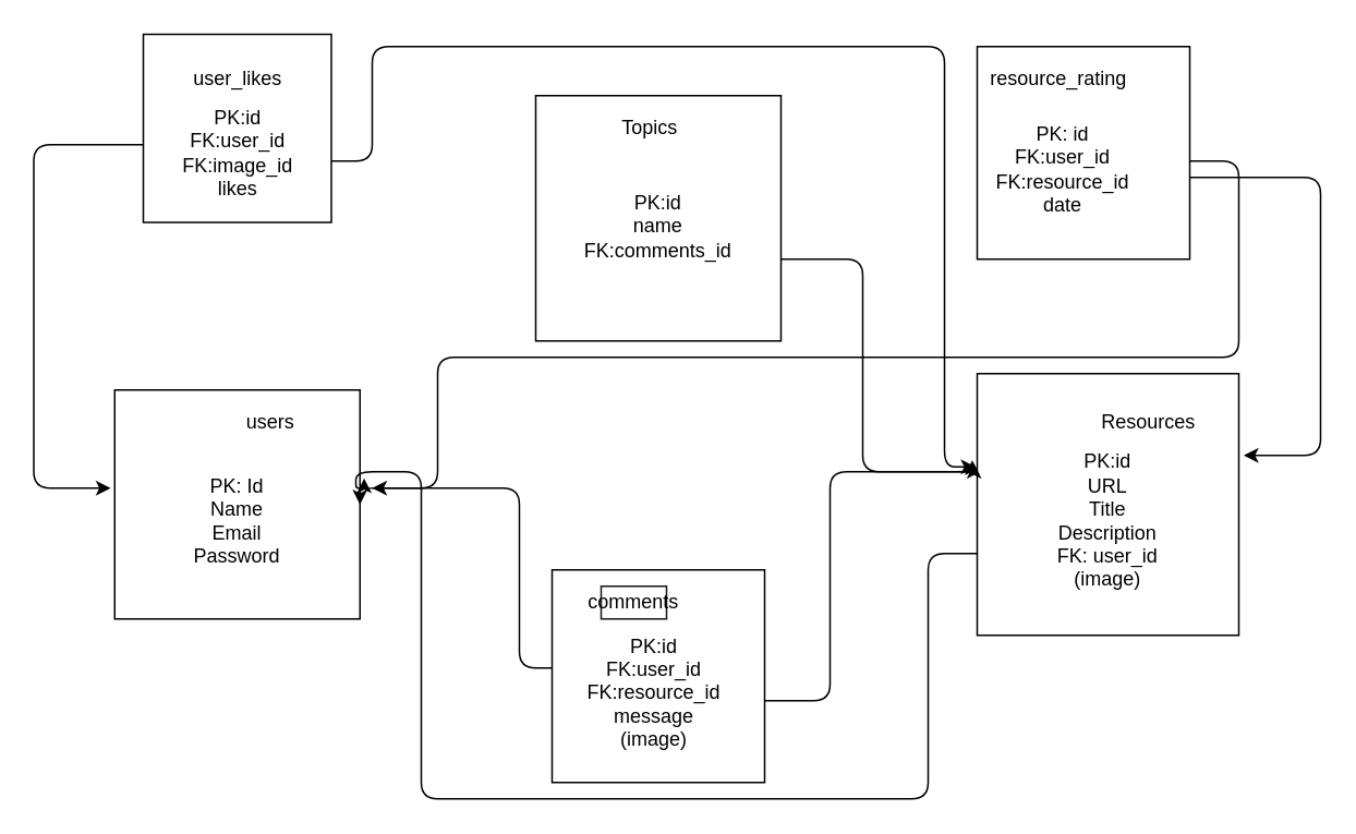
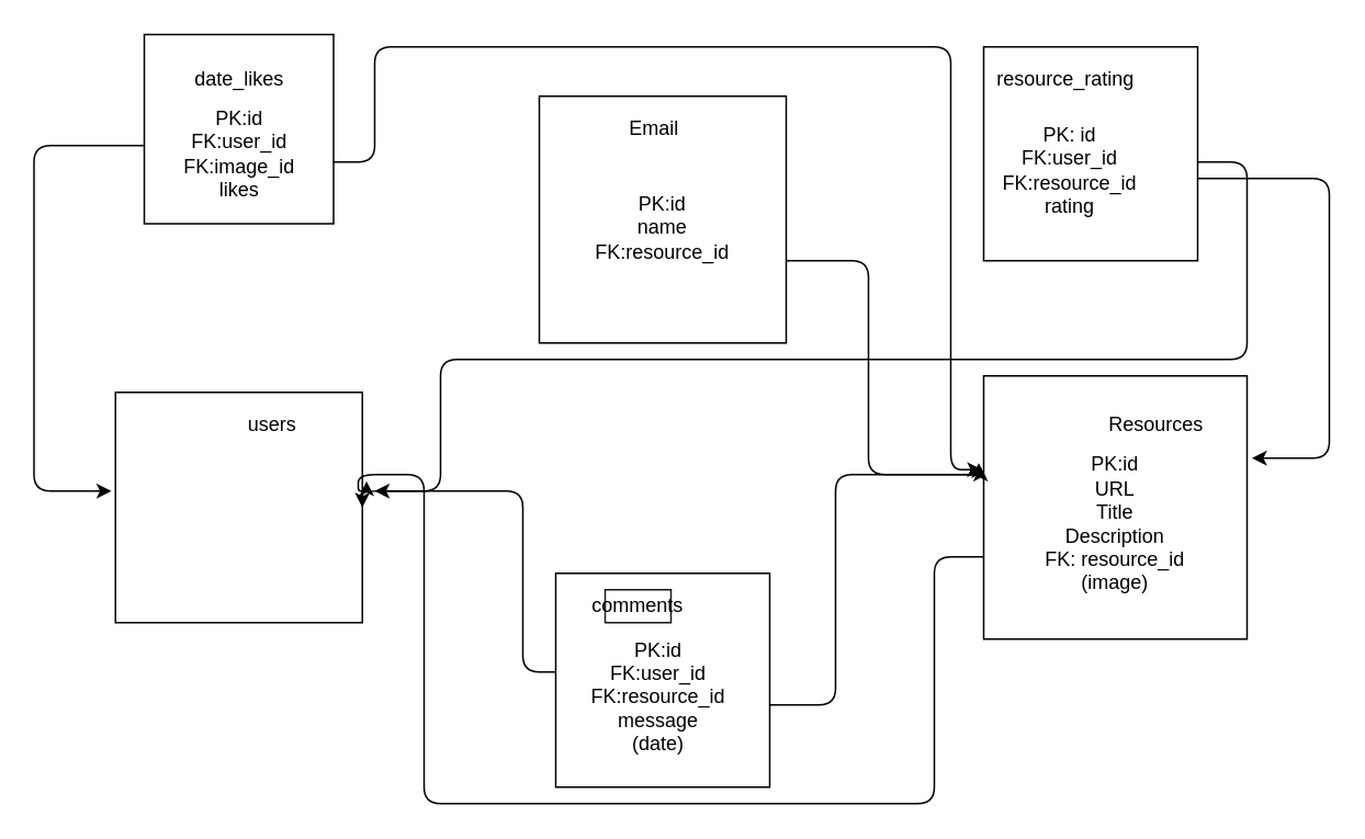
- <mxCell id="18" value="user_likes" style="text;html=1;strokeColor=none;fillColor=none;align=center;verticalAlign=middle;whiteSpace=wrap;rounded=0;" parent="1" vertex="1"><mxGeometry x="124.5" y="38" width="40" height="20" as="geometry" /></mxCell>
+ <mxCell id="18" value="date_likes" style="text;html=1;strokeColor=none;fillColor=none;align=center;verticalAlign=middle;whiteSpace=wrap;rounded=0;" parent="1" vertex="1"><mxGeometry x="124.5" y="38" width="40" height="20" as="geometry" /></mxCell>
- <mxCell id="9" value="Topics" style="text;html=1;strokeColor=none;fillColor=none;align=center;verticalAlign=middle;whiteSpace=wrap;rounded=0;" parent="1" vertex="1"><mxGeometry x="377" y="68" width="40" height="20" as="geometry" /></mxCell>
+ <mxCell id="9" value="Email" style="text;html=1;strokeColor=none;fillColor=none;align=center;verticalAlign=middle;whiteSpace=wrap;rounded=0;" parent="1" vertex="1"><mxGeometry x="377" y="68" width="40" height="20" as="geometry" /></mxCell>
- <mxCell id="16" value="PK: id&lt;br&gt;FK:user_id&lt;br&gt;FK:resource_id&lt;br&gt;date" style="text;html=1;strokeColor=none;fillColor=none;align=center;verticalAlign=middle;whiteSpace=wrap;rounded=0;" parent="1" vertex="1"><mxGeometry x="617" y="68" width="65" height="70" as="geometry" /></mxCell>
+ <mxCell id="16" value="PK: id&lt;br&gt;FK:user_id&lt;br&gt;FK:resource_id&lt;br&gt;rating" style="text;html=1;strokeColor=none;fillColor=none;align=center;verticalAlign=middle;whiteSpace=wrap;rounded=0;" parent="1" vertex="1"><mxGeometry x="617" y="68" width="65" height="70" as="geometry" /></mxCell>
- <mxCell id="10" value="PK:id&lt;br&gt;name&lt;br&gt;FK:comments_id" style="text;html=1;strokeColor=none;fillColor=none;align=center;verticalAlign=middle;whiteSpace=wrap;rounded=0;" parent="1" vertex="1"><mxGeometry x="337" y="98" width="130" height="80" as="geometry" /></mxCell>
+ <mxCell id="10" value="PK:id&lt;br&gt;name&lt;br&gt;FK:resource_id" style="text;html=1;strokeColor=none;fillColor=none;align=center;verticalAlign=middle;whiteSpace=wrap;rounded=0;" parent="1" vertex="1"><mxGeometry x="337" y="98" width="130" height="80" as="geometry" /></mxCell>
- <mxCell id="4" value="PK: Id&lt;br&gt;Name&lt;br&gt;Email&lt;br&gt;Password" style="text;html=1;strokeColor=none;fillColor=none;align=center;verticalAlign=middle;whiteSpace=wrap;rounded=0;" parent="1" vertex="1"><mxGeometry x="87" y="278" width="115" height="80" as="geometry" /></mxCell>
- <mxCell id="7" value="PK:id&lt;br&gt;URL&lt;br&gt;Title&lt;br&gt;Description&lt;br&gt;FK: user_id&lt;br&gt;(image)" style="text;html=1;strokeColor=none;fillColor=none;align=center;verticalAlign=middle;whiteSpace=wrap;rounded=0;" parent="1" vertex="1"><mxGeometry x="617" y="278" width="120" height="80" as="geometry" /></mxCell>
+ <mxCell id="7" value="PK:id&lt;br&gt;URL&lt;br&gt;Title&lt;br&gt;Description&lt;br&gt;FK: resource_id&lt;br&gt;(image)" style="text;html=1;strokeColor=none;fillColor=none;align=center;verticalAlign=middle;whiteSpace=wrap;rounded=0;" parent="1" vertex="1"><mxGeometry x="617" y="278" width="120" height="80" as="geometry" /></mxCell>
- <mxCell id="13" value="PK:id&lt;br&gt;FK:user_id&lt;br&gt;FK:resource_id&lt;br&gt;message&lt;br&gt;(image)" style="text;html=1;strokeColor=none;fillColor=none;align=center;verticalAlign=middle;whiteSpace=wrap;rounded=0;" parent="1" vertex="1"><mxGeometry x="342" y="388" width="115" height="70" as="geometry" /></mxCell>
+ <mxCell id="13" value="PK:id&lt;br&gt;FK:user_id&lt;br&gt;FK:resource_id&lt;br&gt;message&lt;br&gt;(date)" style="text;html=1;strokeColor=none;fillColor=none;align=center;verticalAlign=middle;whiteSpace=wrap;rounded=0;" parent="1" vertex="1"><mxGeometry x="342" y="388" width="115" height="70" as="geometry" /></mxCell>
